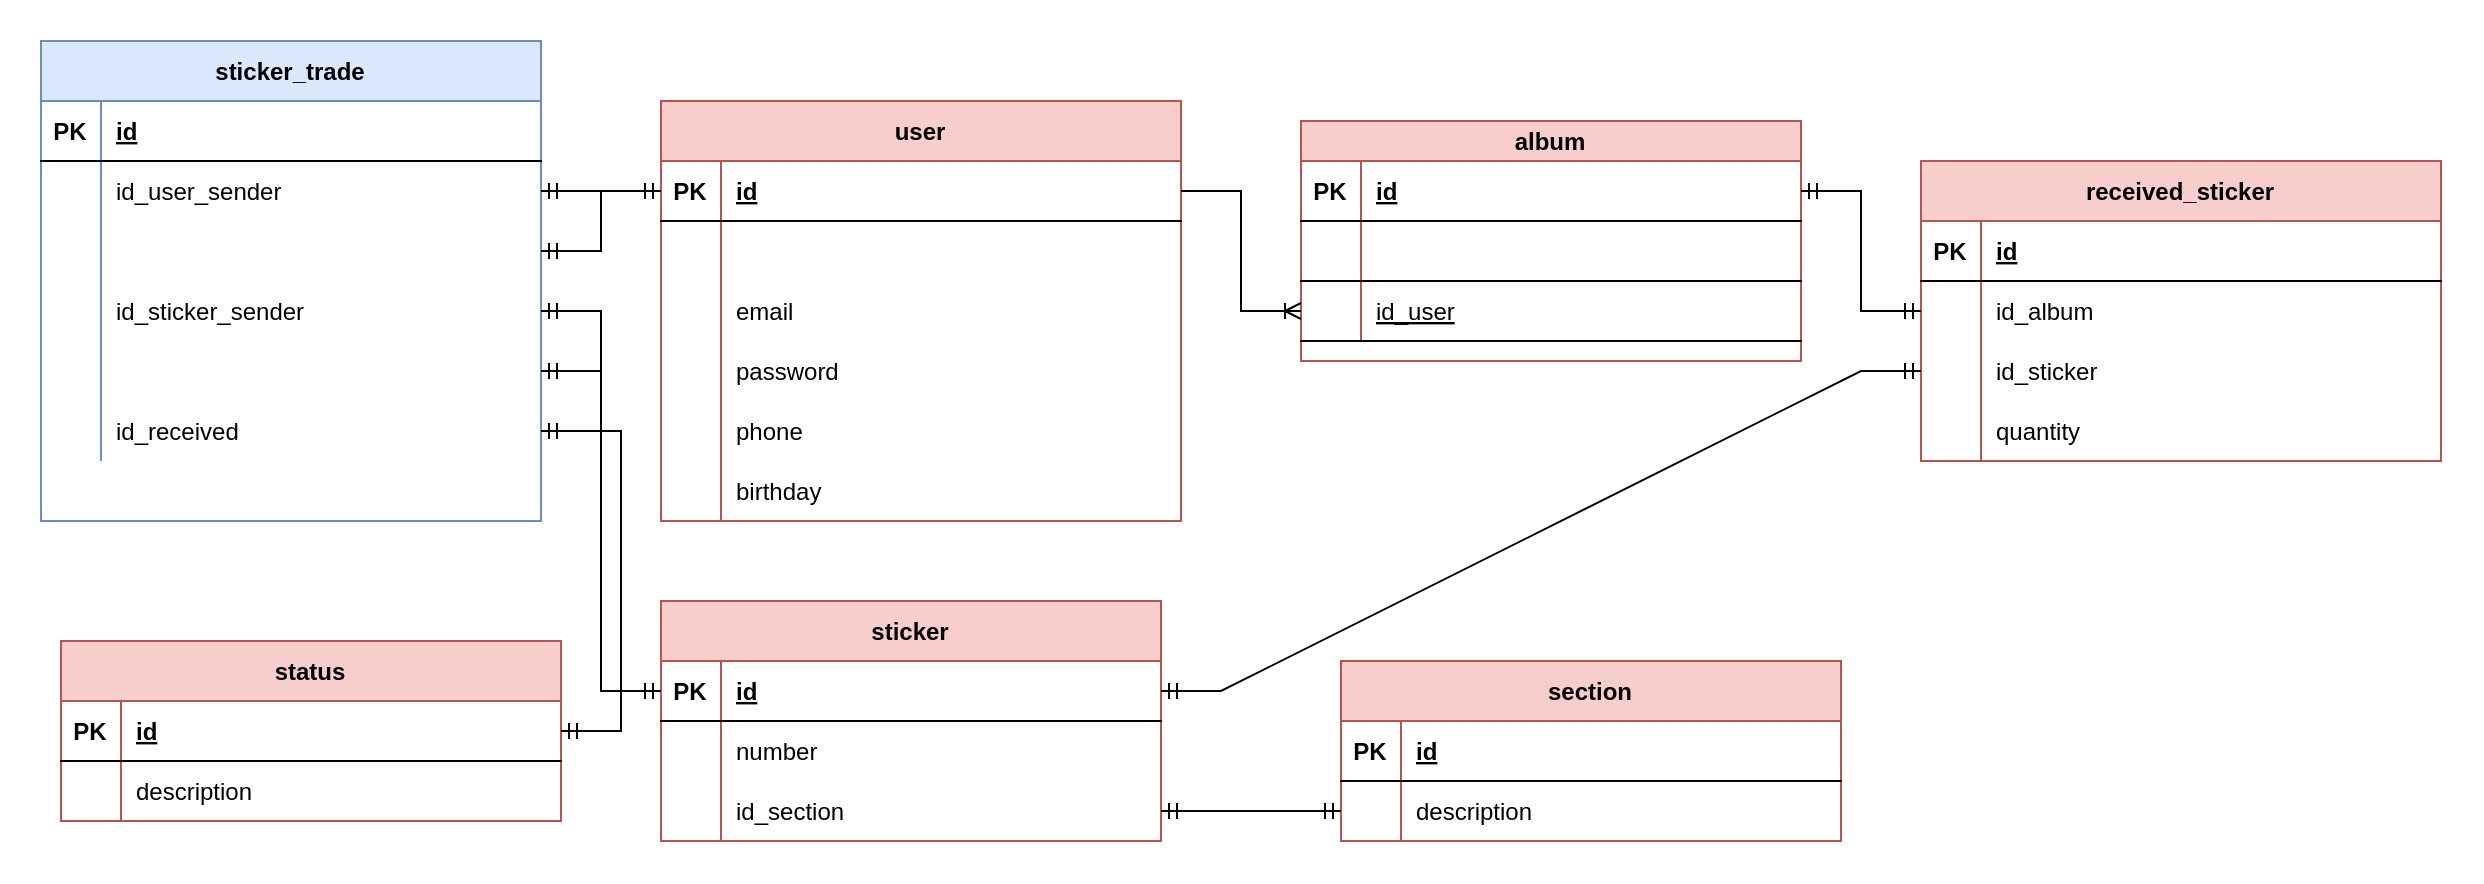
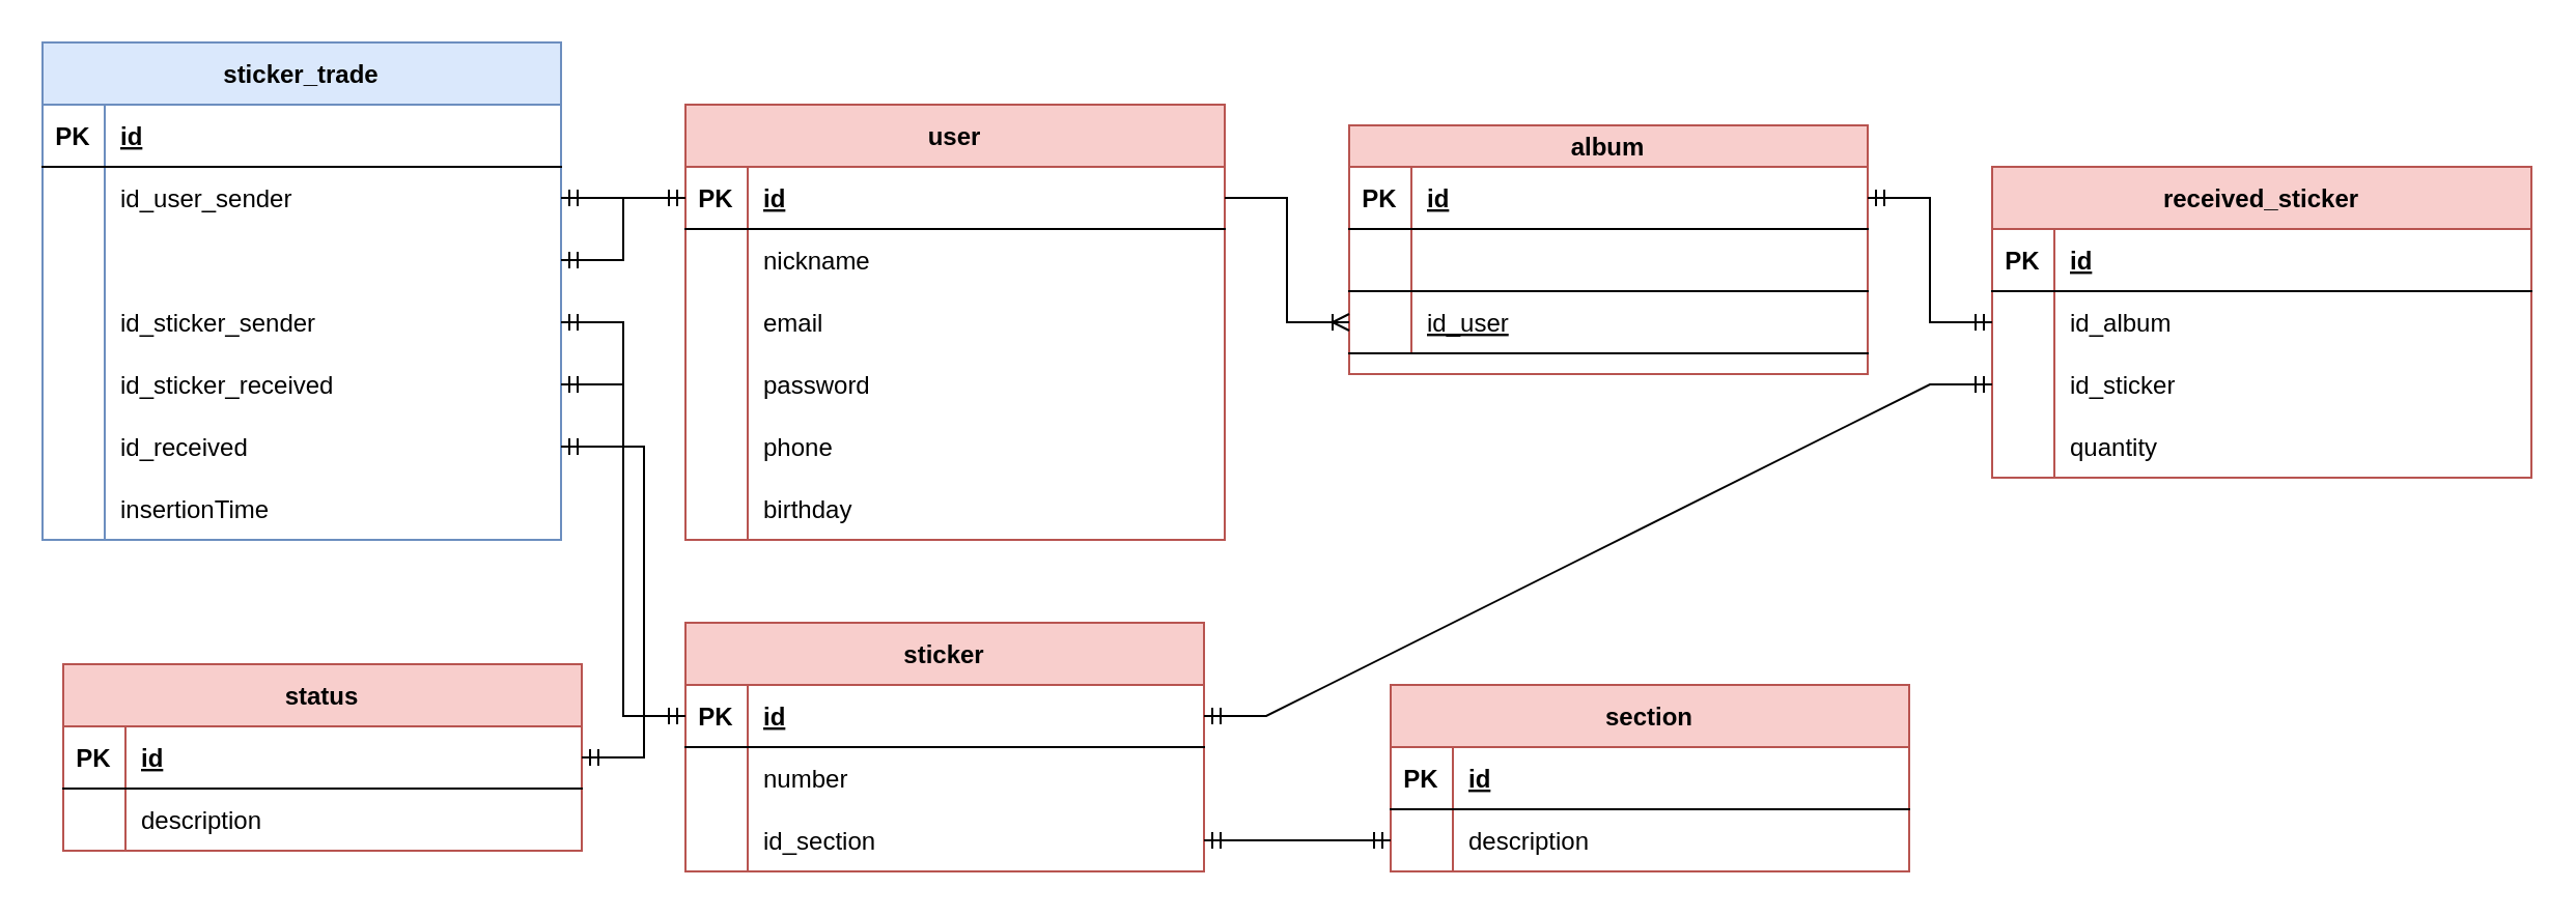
+ <mxCell id="27" value="nickname" style="shape=partialRectangle;overflow=hidden;connectable=0;fillColor=none;top=0;left=0;bottom=0;right=0;align=left;spacingLeft=6;" parent="25" vertex="1"><mxGeometry x="30" width="230" height="30" as="geometry"><mxRectangle width="230" height="30" as="alternateBounds" /></mxGeometry></mxCell>
+ <mxCell id="70" value="id_sticker_received" style="shape=partialRectangle;overflow=hidden;connectable=0;fillColor=none;top=0;left=0;bottom=0;right=0;align=left;spacingLeft=6;" parent="68" vertex="1"><mxGeometry x="30" width="220" height="30" as="geometry"><mxRectangle width="220" height="30" as="alternateBounds" /></mxGeometry></mxCell>
+ <mxCell id="76" value="insertionTime" style="shape=partialRectangle;overflow=hidden;connectable=0;fillColor=none;top=0;left=0;bottom=0;right=0;align=left;spacingLeft=6;" vertex="1" parent="74"><mxGeometry x="30" width="220" height="30" as="geometry"><mxRectangle width="220" height="30" as="alternateBounds" /></mxGeometry></mxCell>
